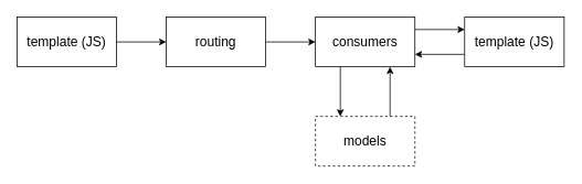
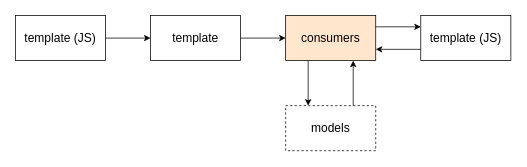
- <mxCell id="3" value="&lt;font size=&quot;3&quot;&gt;routing&lt;/font&gt;" style="rounded=0;whiteSpace=wrap;html=1;" vertex="1" parent="1"><mxGeometry x="200" y="20" width="120" height="60" as="geometry" /></mxCell>
+ <mxCell id="3" value="&lt;font size=&quot;3&quot;&gt;template&lt;/font&gt;" style="rounded=0;whiteSpace=wrap;html=1;" vertex="1" parent="1"><mxGeometry x="200" y="20" width="120" height="60" as="geometry" /></mxCell>
- <mxCell id="4" value="&lt;font size=&quot;3&quot;&gt;consumers&lt;/font&gt;" style="rounded=0;whiteSpace=wrap;html=1;" vertex="1" parent="1"><mxGeometry x="380" y="20" width="120" height="60" as="geometry" /></mxCell>
+ <mxCell id="4" value="&lt;font size=&quot;3&quot;&gt;consumers&lt;/font&gt;" style="rounded=0;whiteSpace=wrap;html=1;fillColor=#ffe6cc;" vertex="1" parent="1"><mxGeometry x="380" y="20" width="120" height="60" as="geometry" /></mxCell>
